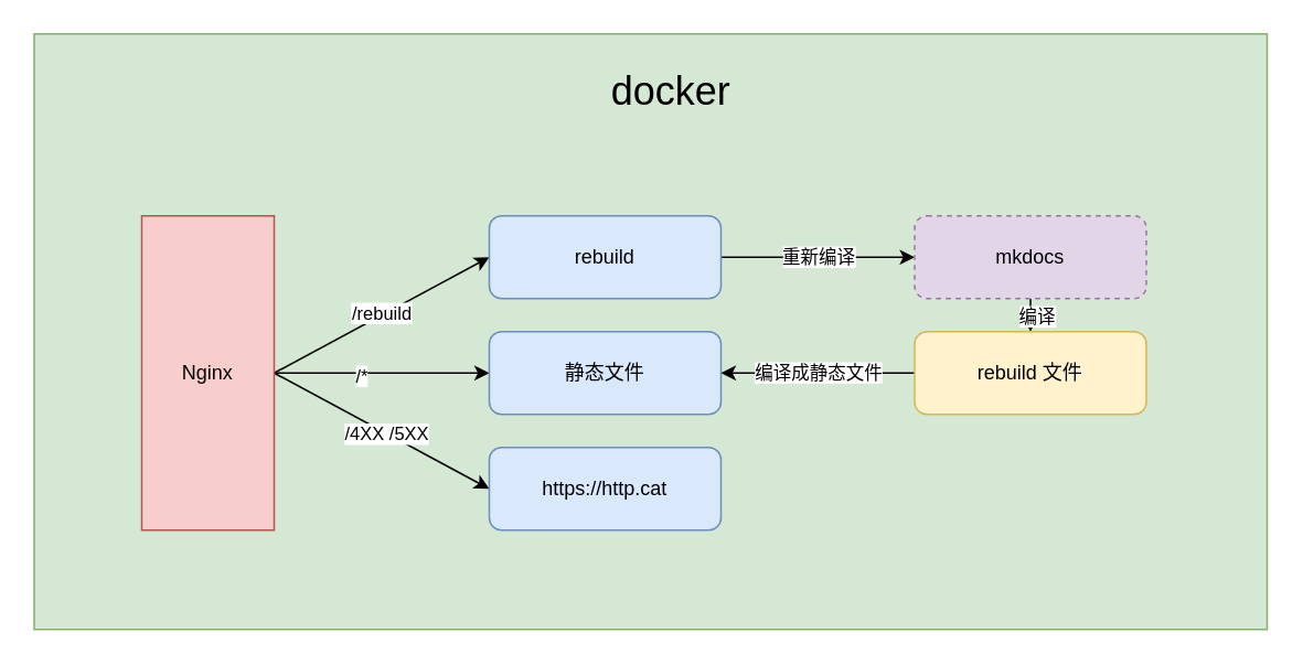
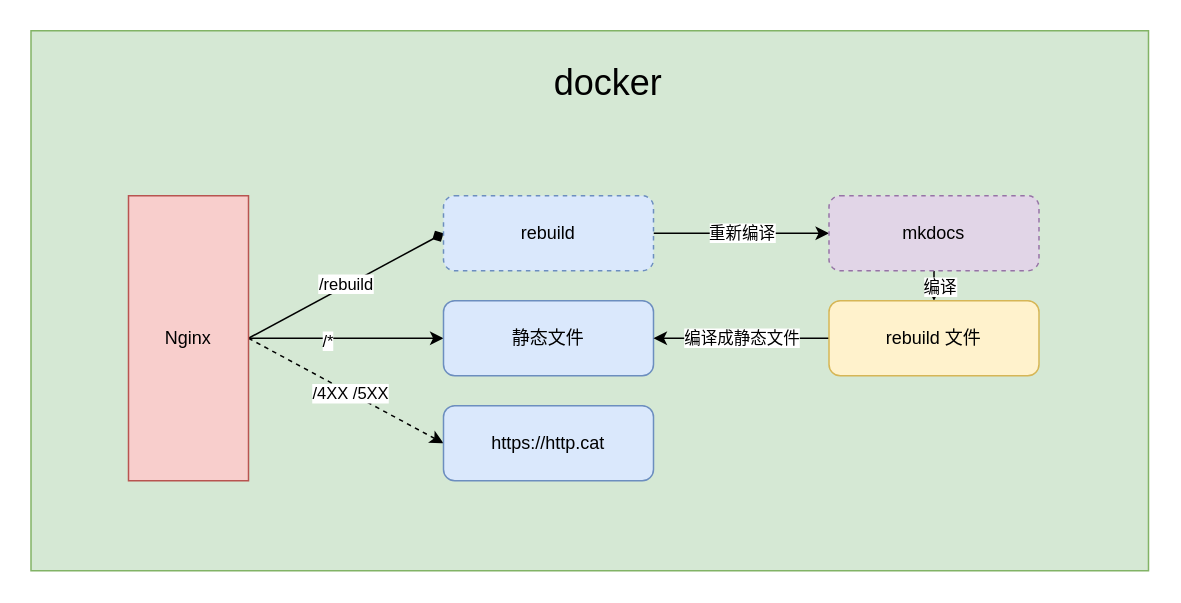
- <mxCell id="12" value="rebuild" style="rounded=1;whiteSpace=wrap;html=1;fillColor=#dae8fc;strokeColor=#6c8ebf;" vertex="1" parent="1"><mxGeometry x="295" y="130" width="140" height="50" as="geometry" /></mxCell>
+ <mxCell id="12" value="rebuild" style="rounded=1;whiteSpace=wrap;html=1;fillColor=#dae8fc;strokeColor=#6c8ebf;dashed=1;" vertex="1" parent="1"><mxGeometry x="295" y="130" width="140" height="50" as="geometry" /></mxCell>
- <mxCell id="8" style="rounded=0;orthogonalLoop=1;jettySize=auto;html=1;exitX=1;exitY=0.5;exitDx=0;exitDy=0;entryX=0;entryY=0.5;entryDx=0;entryDy=0;" edge="1" parent="1" source="10" target="12"><mxGeometry relative="1" as="geometry" /></mxCell>
+ <mxCell id="8" style="rounded=0;orthogonalLoop=1;jettySize=auto;html=1;exitX=1;exitY=0.5;exitDx=0;exitDy=0;entryX=0;entryY=0.5;entryDx=0;entryDy=0;endArrow=diamond;" edge="1" parent="1" source="10" target="12"><mxGeometry relative="1" as="geometry" /></mxCell>
- <mxCell id="6" style="rounded=0;orthogonalLoop=1;jettySize=auto;html=1;exitX=1;exitY=0.5;exitDx=0;exitDy=0;entryX=0;entryY=0.5;entryDx=0;entryDy=0;" edge="1" parent="1" source="10" target="17"><mxGeometry relative="1" as="geometry" /></mxCell>
+ <mxCell id="6" style="rounded=0;orthogonalLoop=1;jettySize=auto;html=1;exitX=1;exitY=0.5;exitDx=0;exitDy=0;entryX=0;entryY=0.5;entryDx=0;entryDy=0;dashed=1;" edge="1" parent="1" source="10" target="17"><mxGeometry relative="1" as="geometry" /></mxCell>
